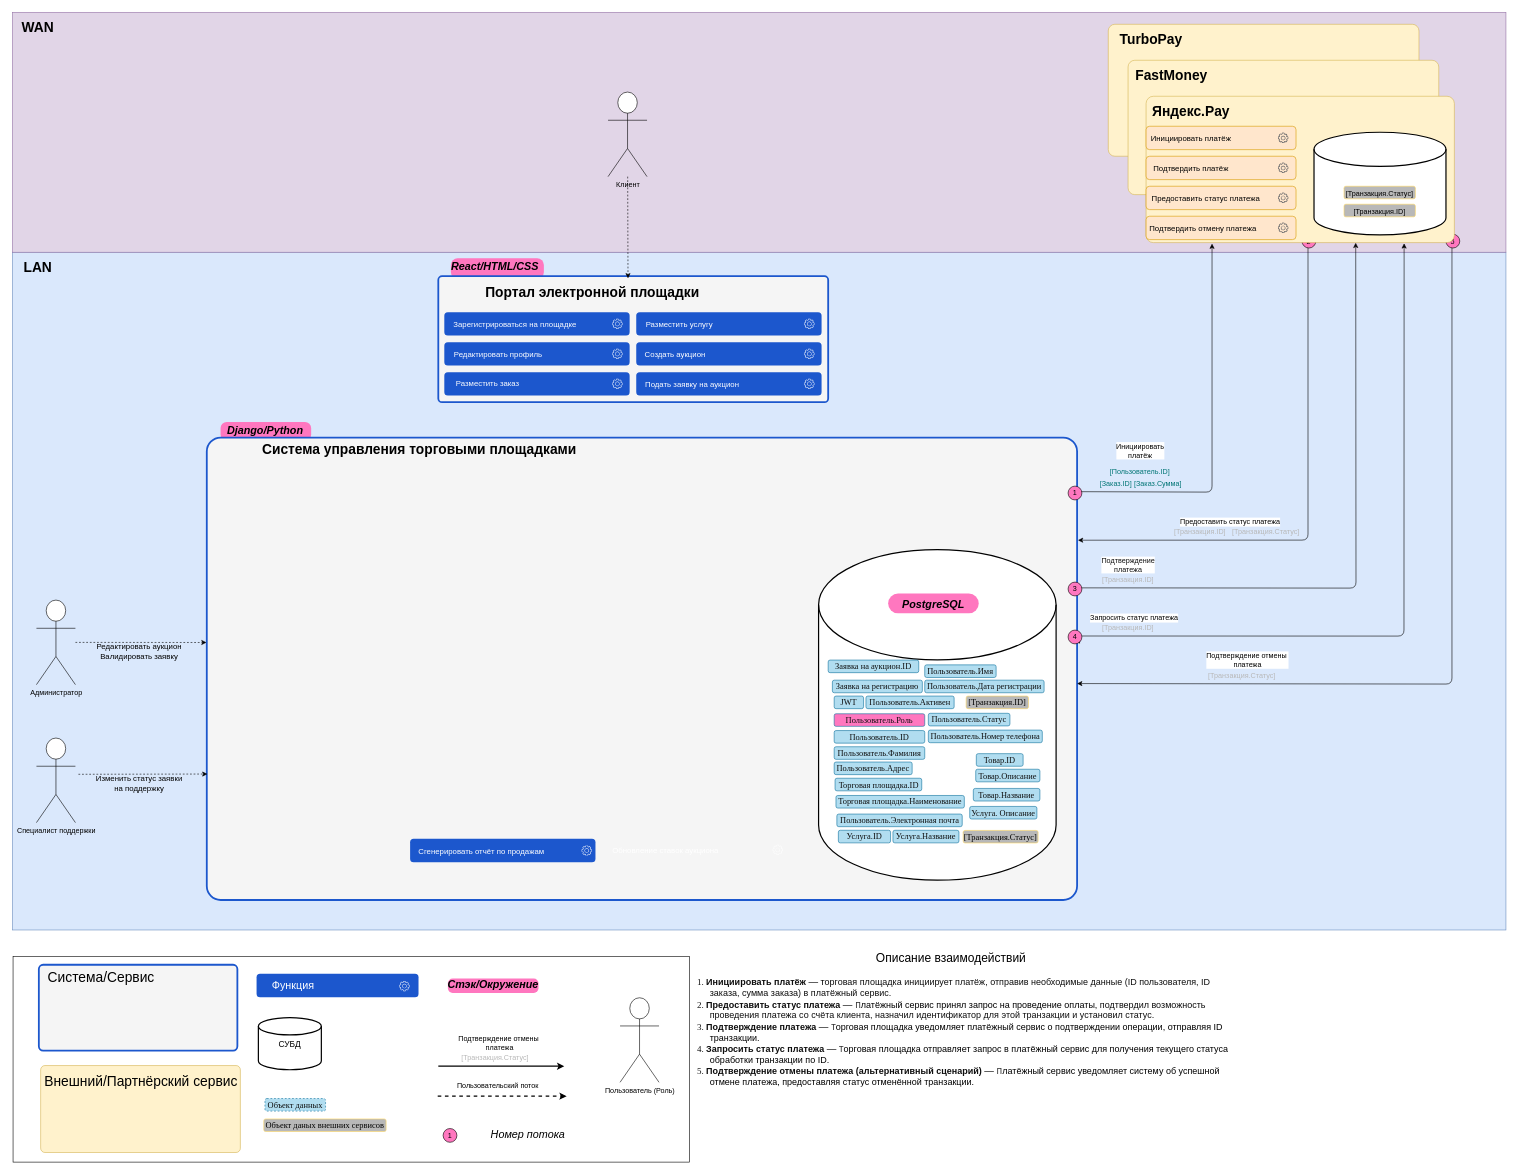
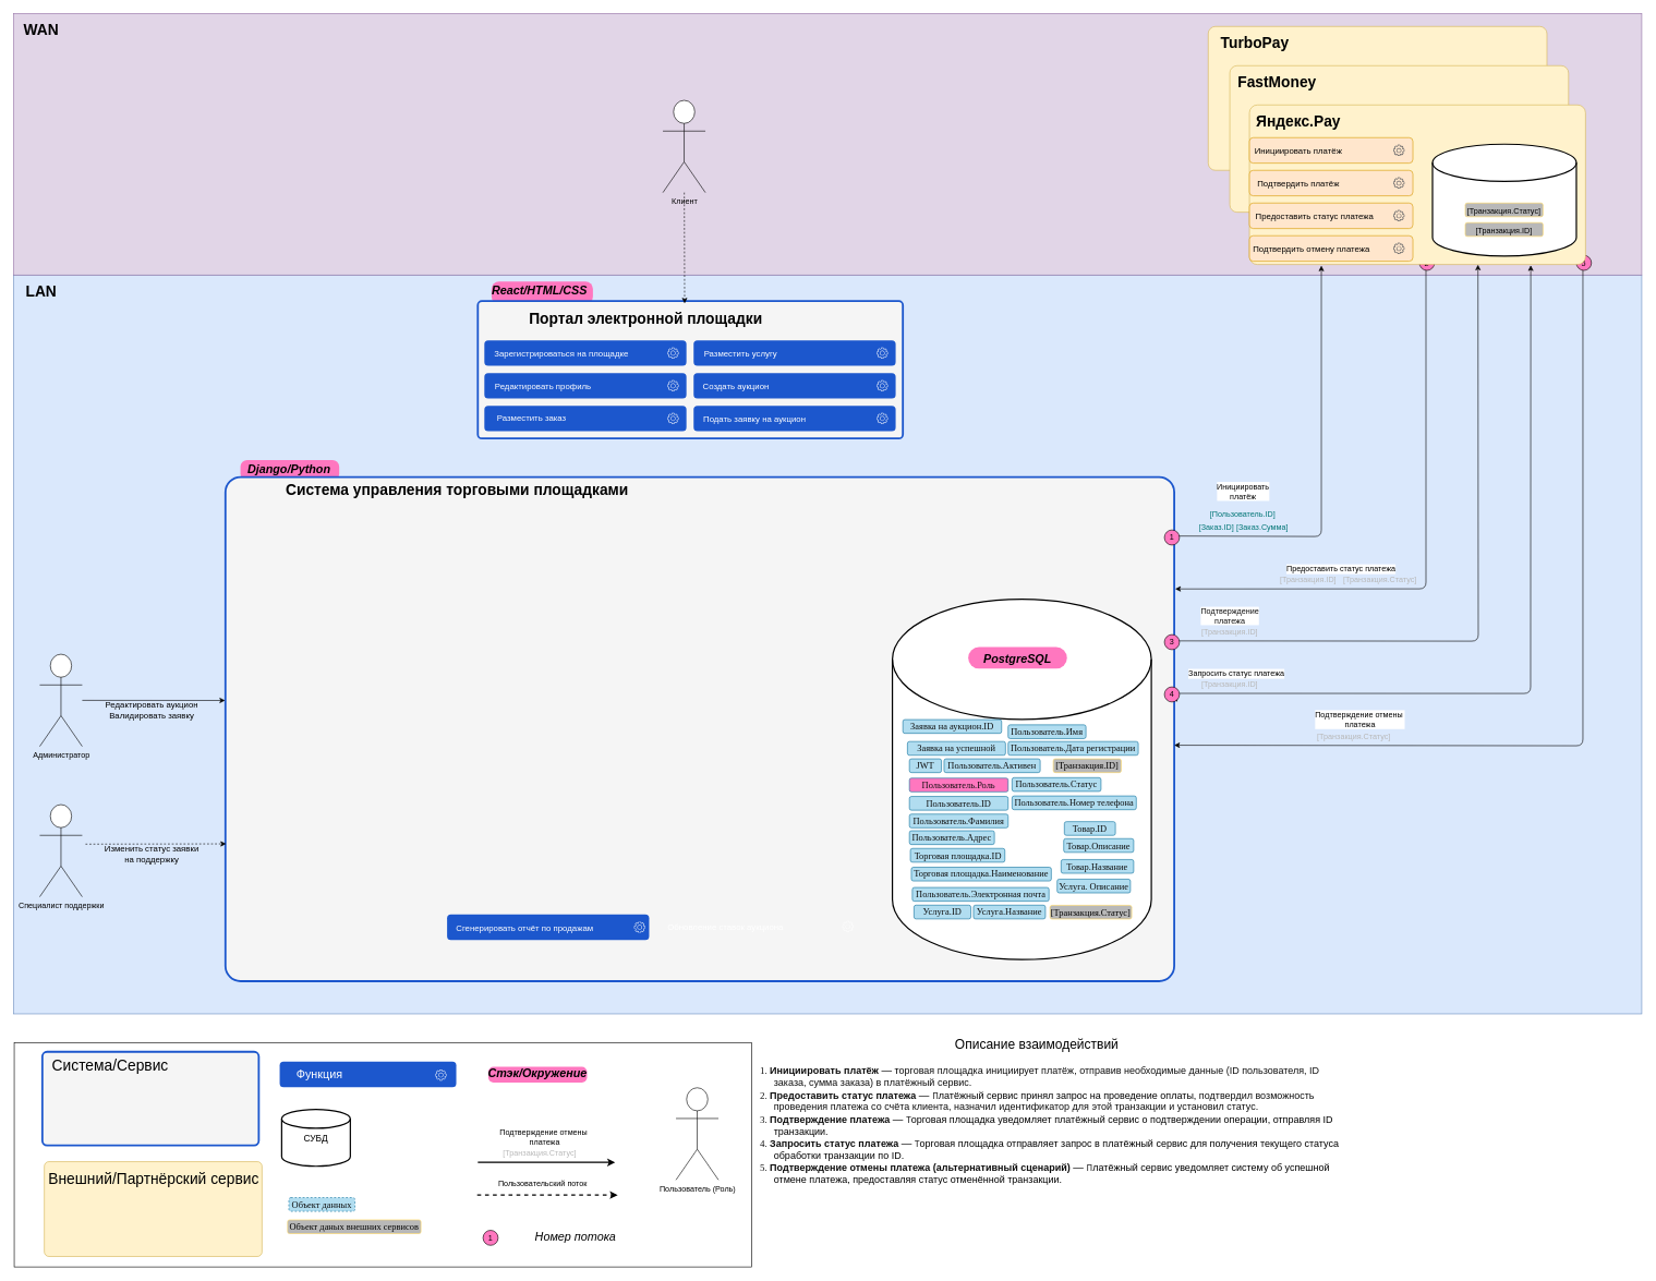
- <mxCell id="36" value="" style="endArrow=classic;html=1;rounded=1;dashed=1;entryX=0.961;entryY=0.023;entryDx=0;entryDy=0;entryPerimeter=0;" edge="1" parent="1" source="35" target="65"><mxGeometry width="50" height="50" relative="1" as="geometry"><mxPoint x="226" y="1164" as="sourcePoint" /><mxPoint x="222" y="1599" as="targetPoint" /><Array as="points" /></mxGeometry></mxCell>
+ <mxCell id="36" value="" style="endArrow=classic;html=1;rounded=1;dashed=0;entryX=0.961;entryY=0.023;entryDx=0;entryDy=0;entryPerimeter=0;" edge="1" parent="1" source="35" target="65"><mxGeometry width="50" height="50" relative="1" as="geometry"><mxPoint x="226" y="1164" as="sourcePoint" /><mxPoint x="222" y="1599" as="targetPoint" /><Array as="points" /></mxGeometry></mxCell>
- <mxCell id="15" value="&lt;p style=&quot;margin: 0px 0px 0px 13px; text-indent: -13px; font-variant-numeric: normal; font-variant-east-asian: normal; font-variant-alternates: normal; font-kerning: auto; font-optical-sizing: auto; font-feature-settings: normal; font-variation-settings: normal; font-variant-position: normal; font-stretch: normal; line-height: normal; color: rgb(14, 14, 14); text-align: start;&quot; class=&quot;p1&quot;&gt;&lt;font style=&quot;font-size: 14px;&quot; face=&quot;Times New Roman&quot;&gt;Заявка на регистрацию&lt;/font&gt;&lt;/p&gt;" style="rounded=1;whiteSpace=wrap;html=1;fillColor=#b1ddf0;strokeColor=#10739e;" vertex="1" parent="1"><mxGeometry x="1387" y="1133.5" width="150" height="21" as="geometry" /></mxCell>
+ <mxCell id="15" value="&lt;p style=&quot;margin: 0px 0px 0px 13px; text-indent: -13px; font-variant-numeric: normal; font-variant-east-asian: normal; font-variant-alternates: normal; font-kerning: auto; font-optical-sizing: auto; font-feature-settings: normal; font-variation-settings: normal; font-variant-position: normal; font-stretch: normal; line-height: normal; color: rgb(14, 14, 14); text-align: start;&quot; class=&quot;p1&quot;&gt;&lt;font style=&quot;font-size: 14px;&quot; face=&quot;Times New Roman&quot;&gt;Заявка на успешной&lt;/font&gt;&lt;/p&gt;" style="rounded=1;whiteSpace=wrap;html=1;fillColor=#b1ddf0;strokeColor=#10739e;" vertex="1" parent="1"><mxGeometry x="1387" y="1133.5" width="150" height="21" as="geometry" /></mxCell>
